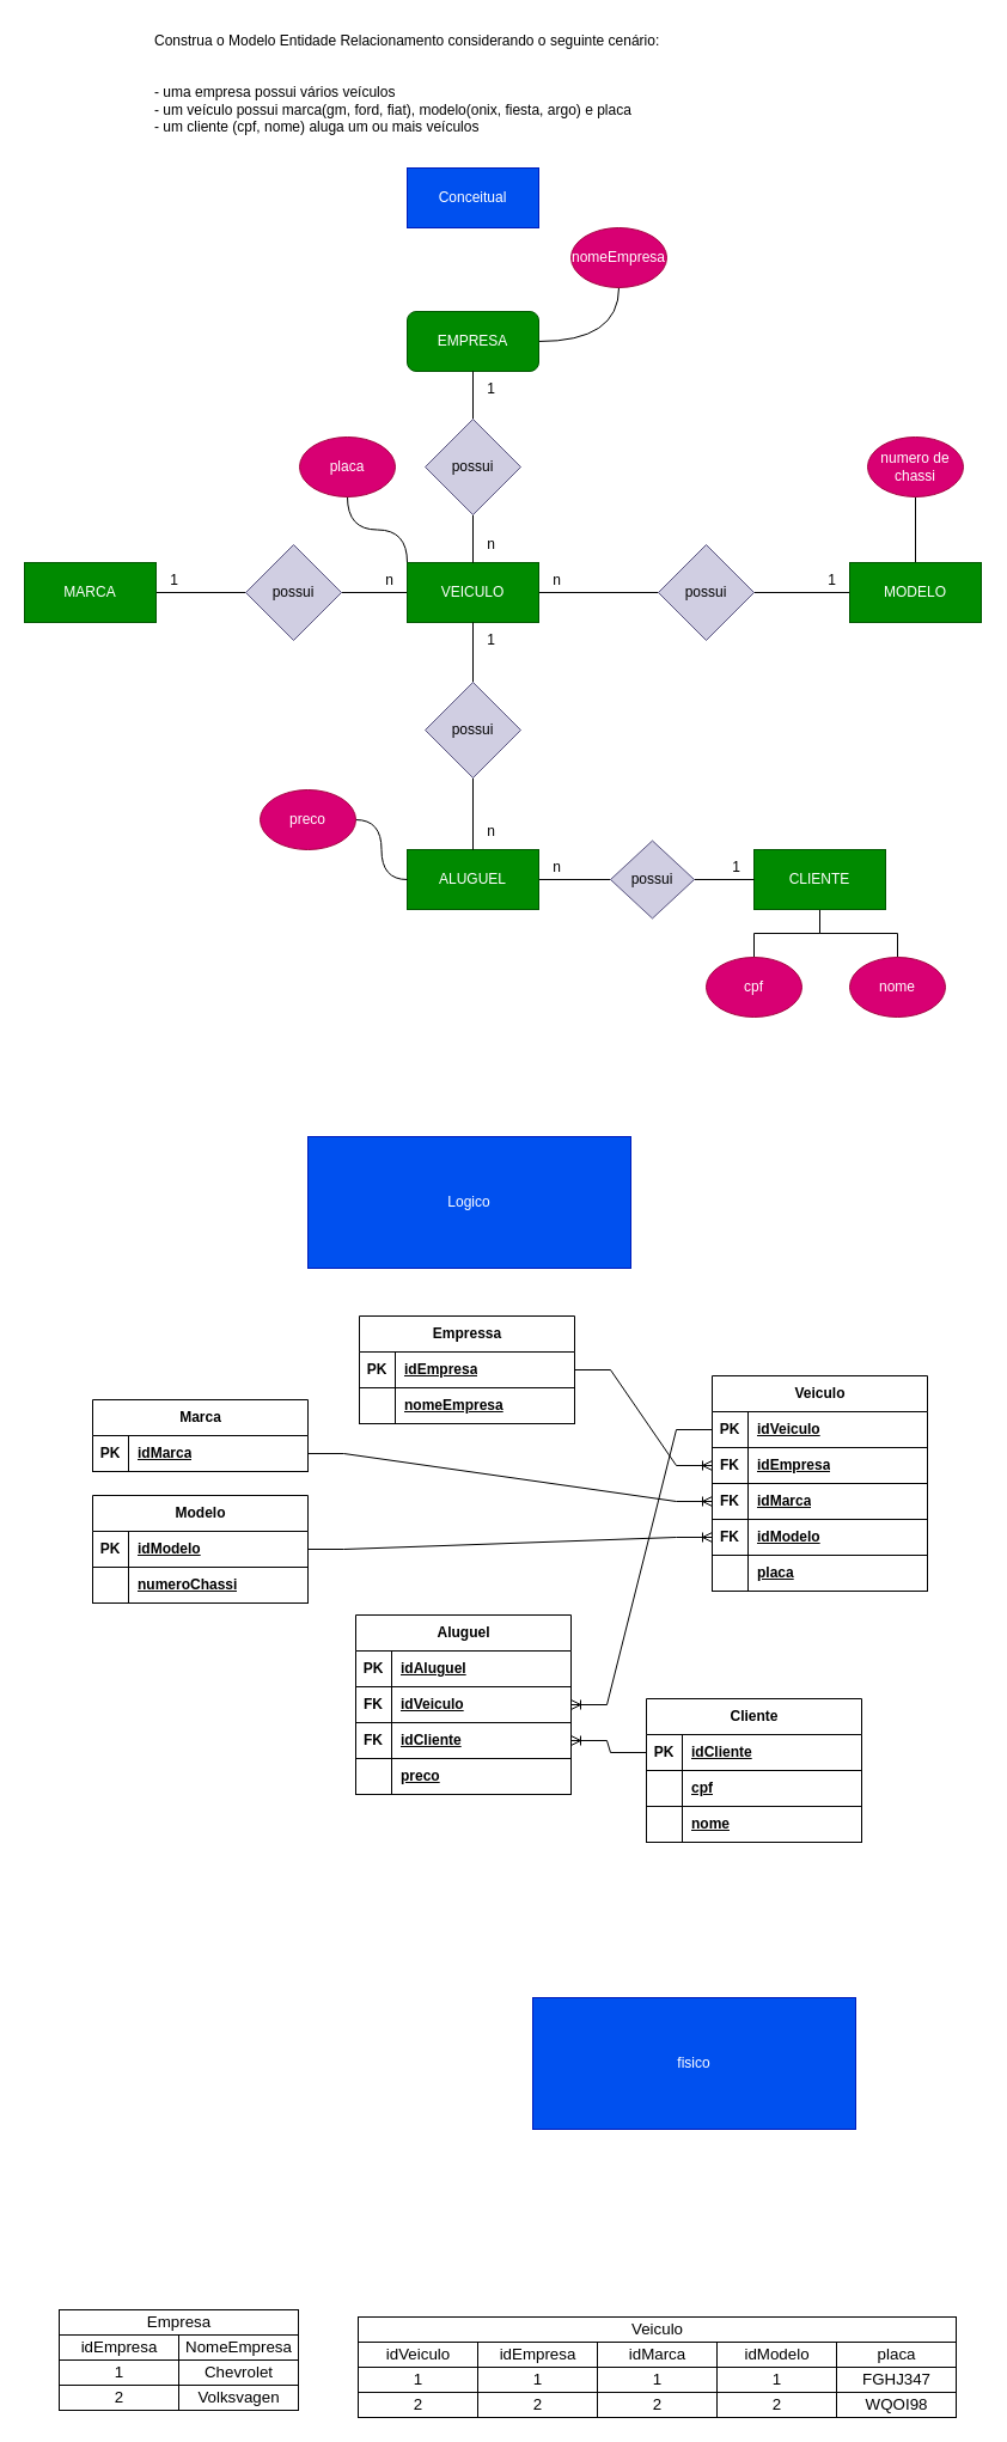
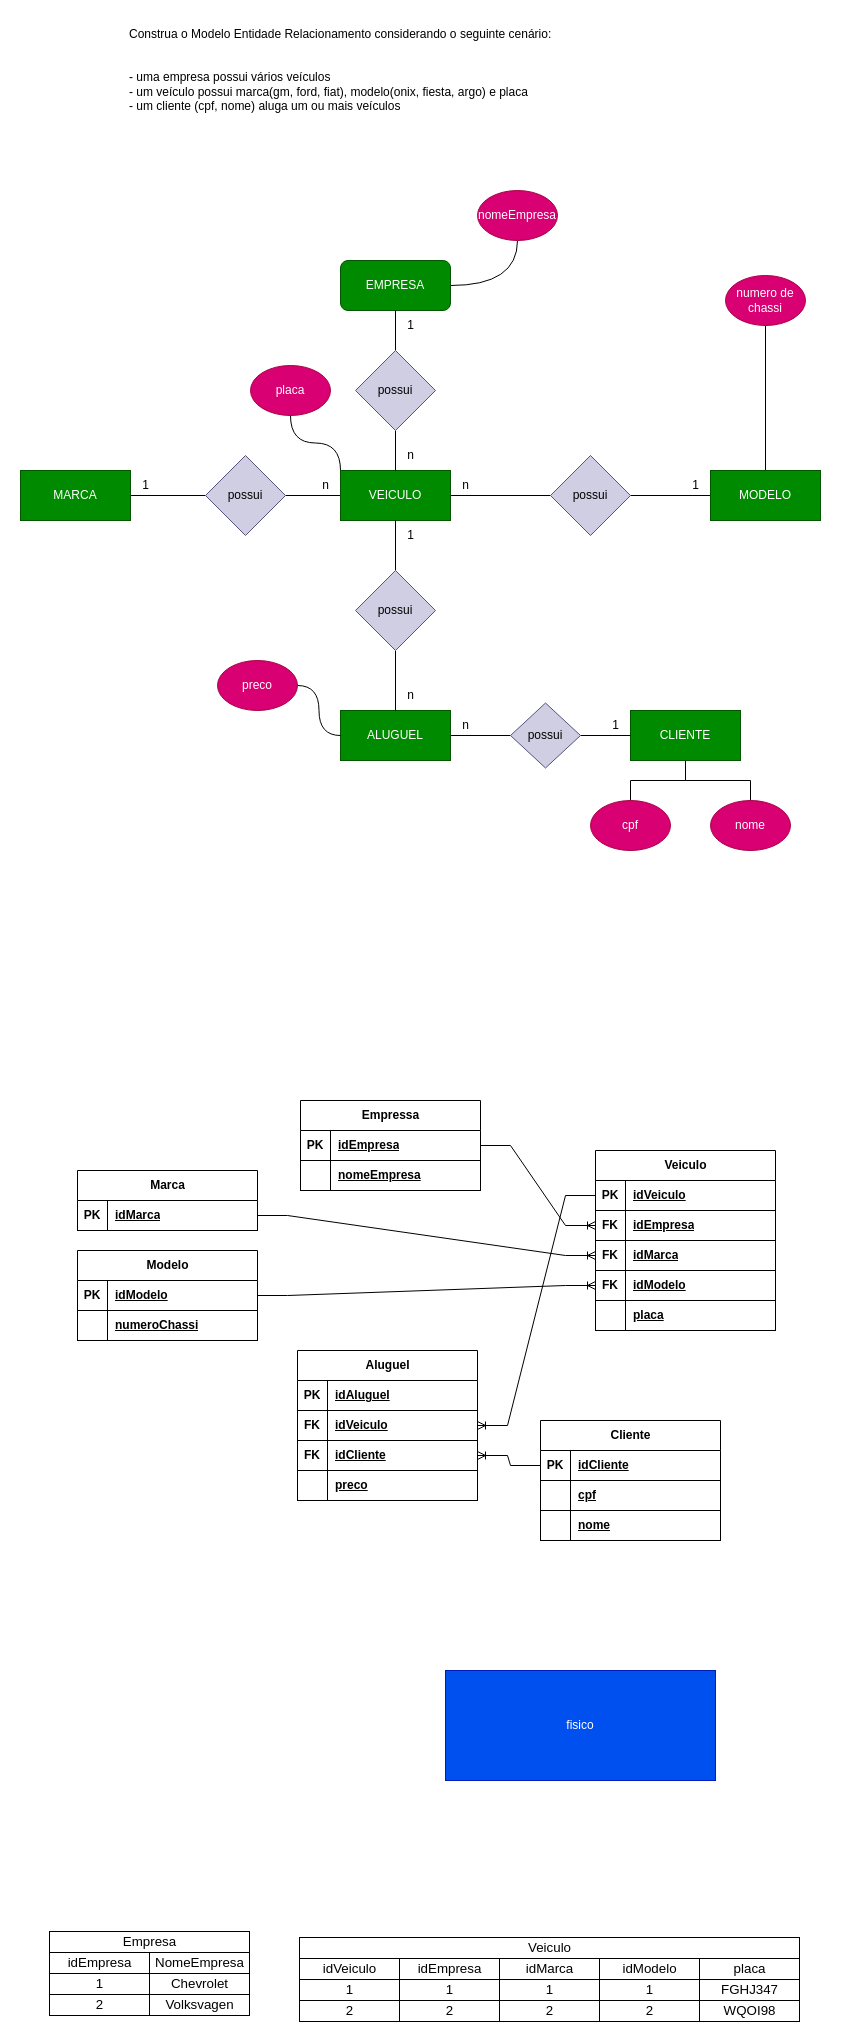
- <mxCell id="43" value="Conceitual" style="html=1;whiteSpace=wrap;fillColor=#0050ef;fontColor=#ffffff;strokeColor=#001DBC;" vertex="1" parent="1"><mxGeometry x="340" y="140" width="110" height="50" as="geometry" /></mxCell>
- <mxCell id="88" value="numero de chassi" style="ellipse;whiteSpace=wrap;html=1;fillColor=#d80073;fontColor=#ffffff;strokeColor=#A50040;" vertex="1" parent="1"><mxGeometry x="725" y="365" width="80" height="50" as="geometry" /></mxCell>
+ <mxCell id="88" value="numero de chassi" style="ellipse;whiteSpace=wrap;html=1;fillColor=#d80073;fontColor=#ffffff;strokeColor=#A50040;" vertex="1" parent="1"><mxGeometry x="725" y="275" width="80" height="50" as="geometry" /></mxCell>
- <mxCell id="44" value="Logico" style="html=1;whiteSpace=wrap;fillColor=#0050ef;fontColor=#ffffff;strokeColor=#001DBC;" vertex="1" parent="1"><mxGeometry x="257" y="950" width="270" height="110" as="geometry" /></mxCell>
